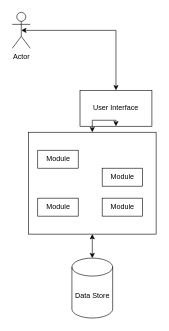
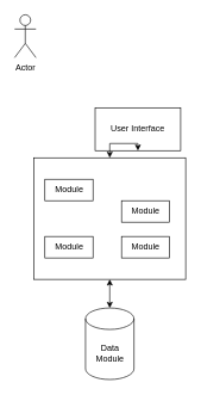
- <mxCell id="7" style="edgeStyle=orthogonalEdgeStyle;rounded=0;orthogonalLoop=1;jettySize=auto;html=1;exitX=0.5;exitY=0.5;exitDx=0;exitDy=0;exitPerimeter=0;entryX=0.5;entryY=0;entryDx=0;entryDy=0;startArrow=classic;startFill=1;" parent="1" source="8" target="2" edge="1"><mxGeometry relative="1" as="geometry" /></mxCell>
- <mxCell id="6" value="Data Store" style="shape=cylinder3;whiteSpace=wrap;html=1;boundedLbl=1;backgroundOutline=1;size=15;" parent="1" vertex="1"><mxGeometry x="119.5" y="430" width="68" height="100" as="geometry" /></mxCell>
+ <mxCell id="6" value="Data Module" style="shape=cylinder3;whiteSpace=wrap;html=1;boundedLbl=1;backgroundOutline=1;size=15;" parent="1" vertex="1"><mxGeometry x="119.5" y="430" width="68" height="100" as="geometry" /></mxCell>
